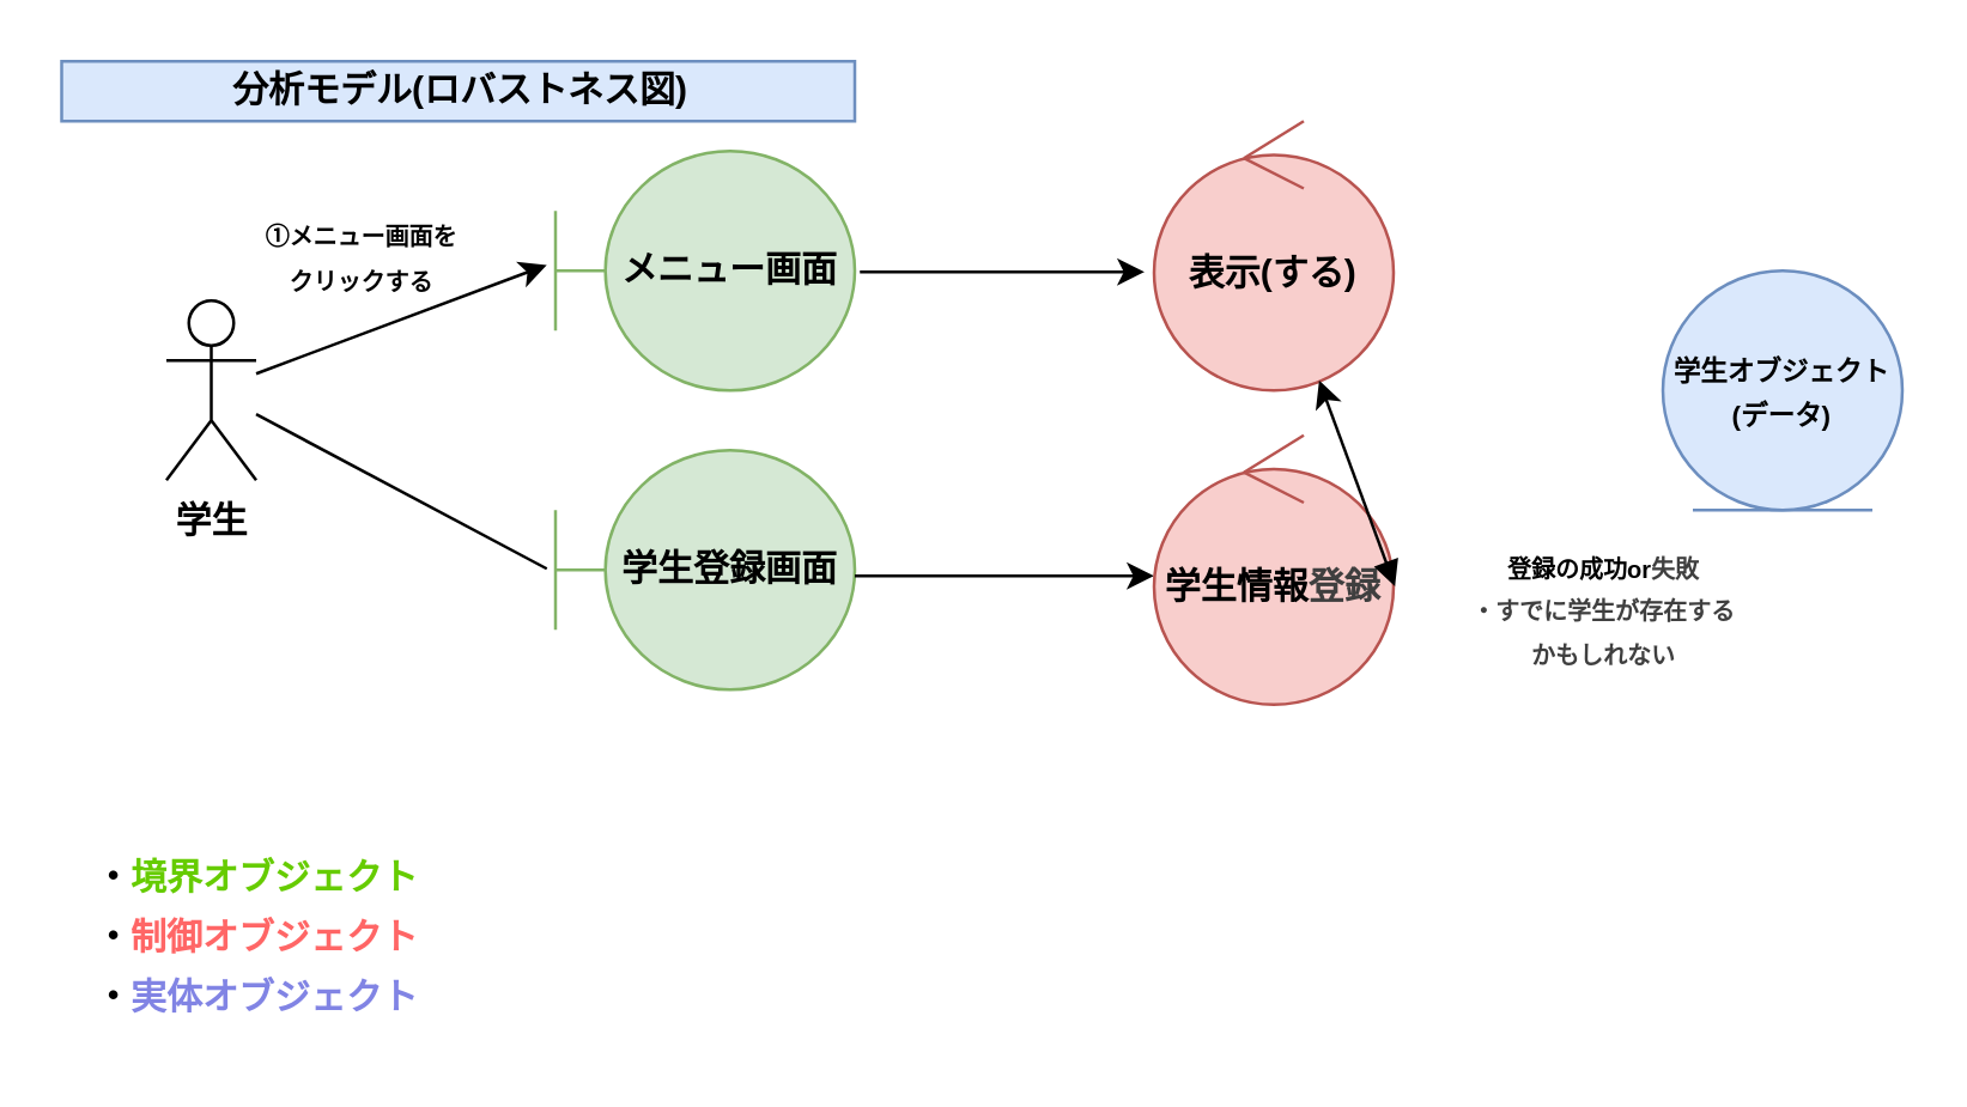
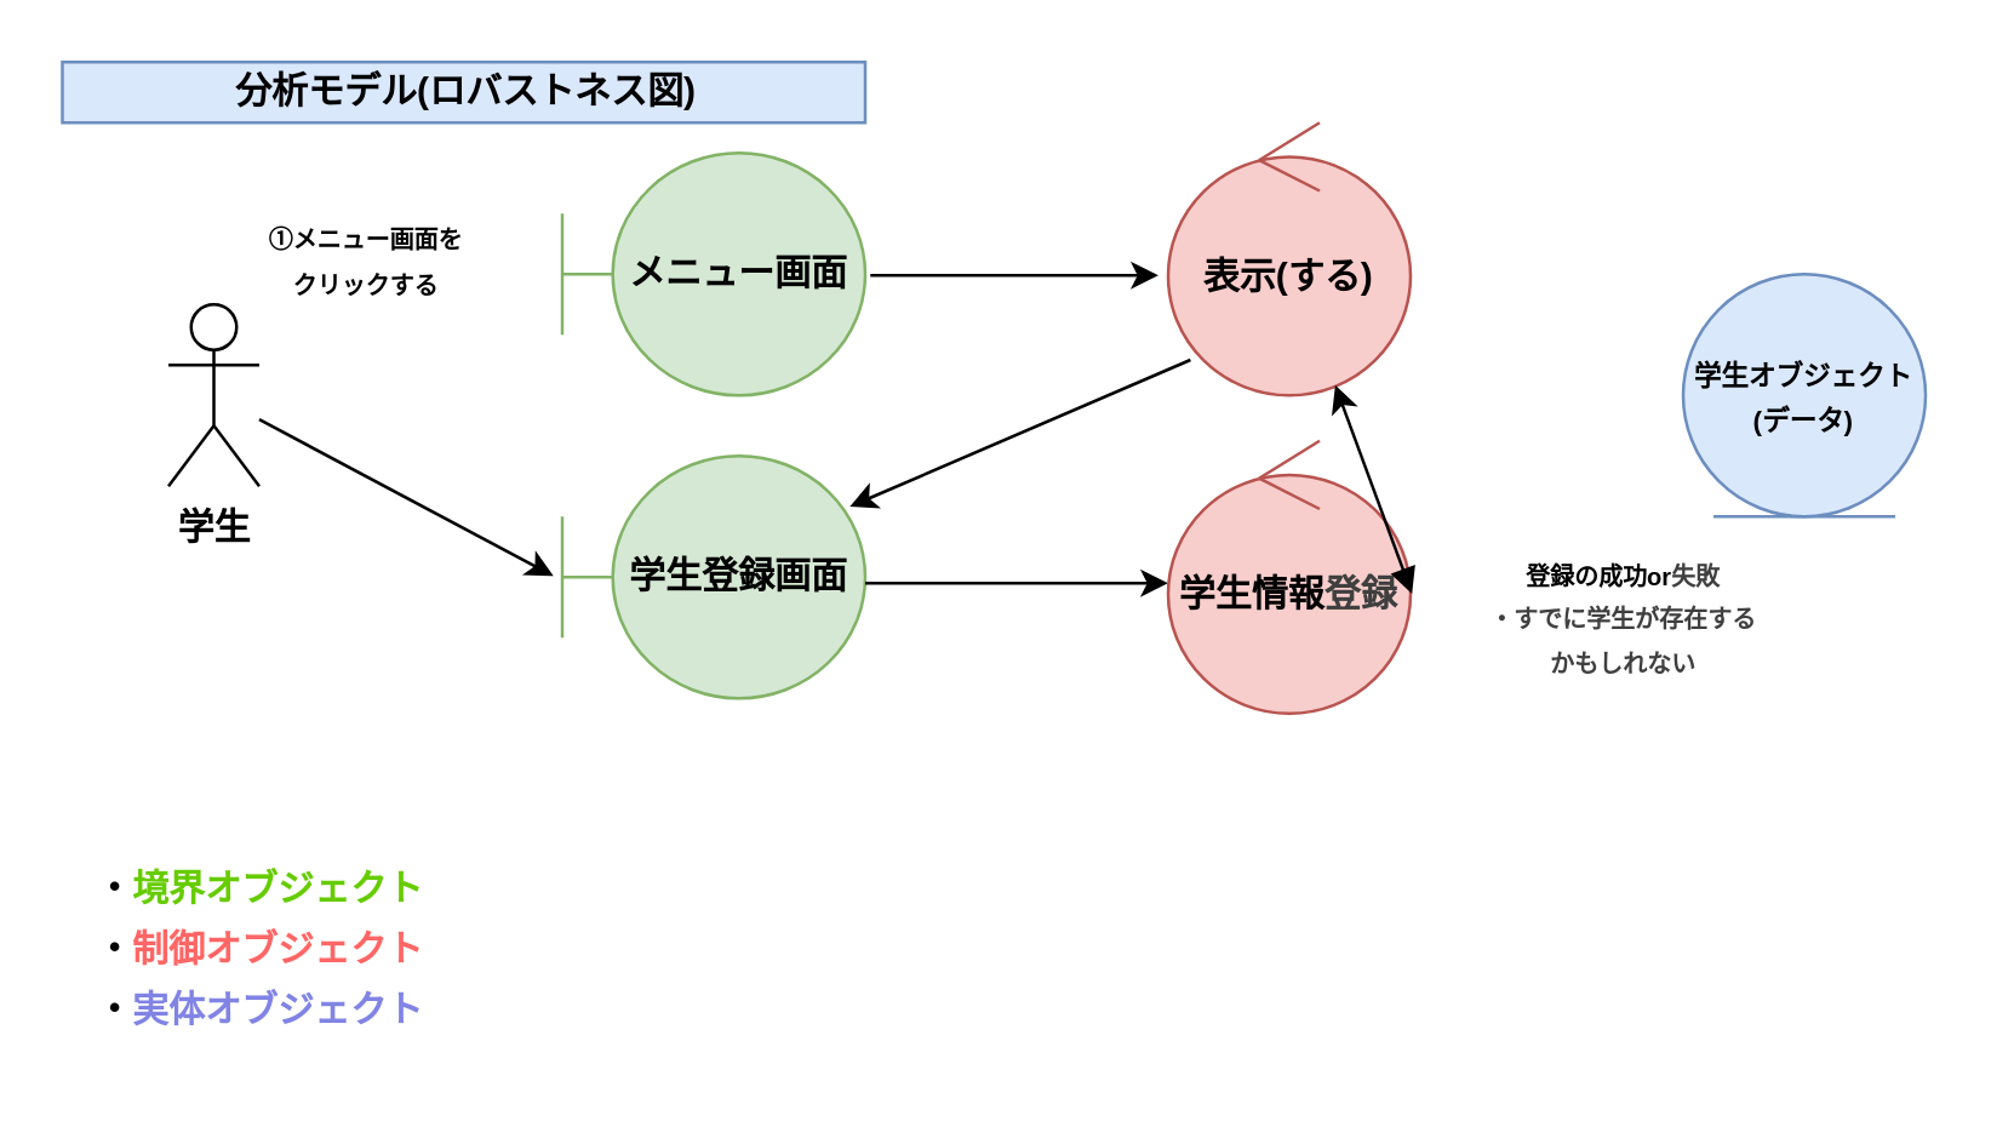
- <mxCell id="6" value="" style="endArrow=classic;html=1;entryX=-0.029;entryY=0.476;entryDx=0;entryDy=0;entryPerimeter=0;" parent="1" source="2" target="3" edge="1"><mxGeometry width="50" height="50" relative="1" as="geometry"><mxPoint x="265" y="190" as="sourcePoint" /><mxPoint x="315" y="140" as="targetPoint" /></mxGeometry></mxCell>
+ <mxCell id="12" value="" style="endArrow=classic;html=1;entryX=0.949;entryY=0.209;entryDx=0;entryDy=0;entryPerimeter=0;exitX=0.092;exitY=0.87;exitDx=0;exitDy=0;exitPerimeter=0;" parent="1" source="5" target="4" edge="1"><mxGeometry width="50" height="50" relative="1" as="geometry"><mxPoint x="297" y="100" as="sourcePoint" /><mxPoint x="392" y="100" as="targetPoint" /></mxGeometry></mxCell>
- <mxCell id="7" value="" style="endArrow=none;html=1;entryX=-0.029;entryY=0.495;entryDx=0;entryDy=0;entryPerimeter=0;" parent="1" source="2" target="4" edge="1"><mxGeometry width="50" height="50" relative="1" as="geometry"><mxPoint x="95" y="134" as="sourcePoint" /><mxPoint x="192" y="98" as="targetPoint" /></mxGeometry></mxCell>
+ <mxCell id="7" value="" style="endArrow=classic;html=1;entryX=-0.029;entryY=0.495;entryDx=0;entryDy=0;entryPerimeter=0;" parent="1" source="2" target="4" edge="1"><mxGeometry width="50" height="50" relative="1" as="geometry"><mxPoint x="95" y="134" as="sourcePoint" /><mxPoint x="192" y="98" as="targetPoint" /></mxGeometry></mxCell>
